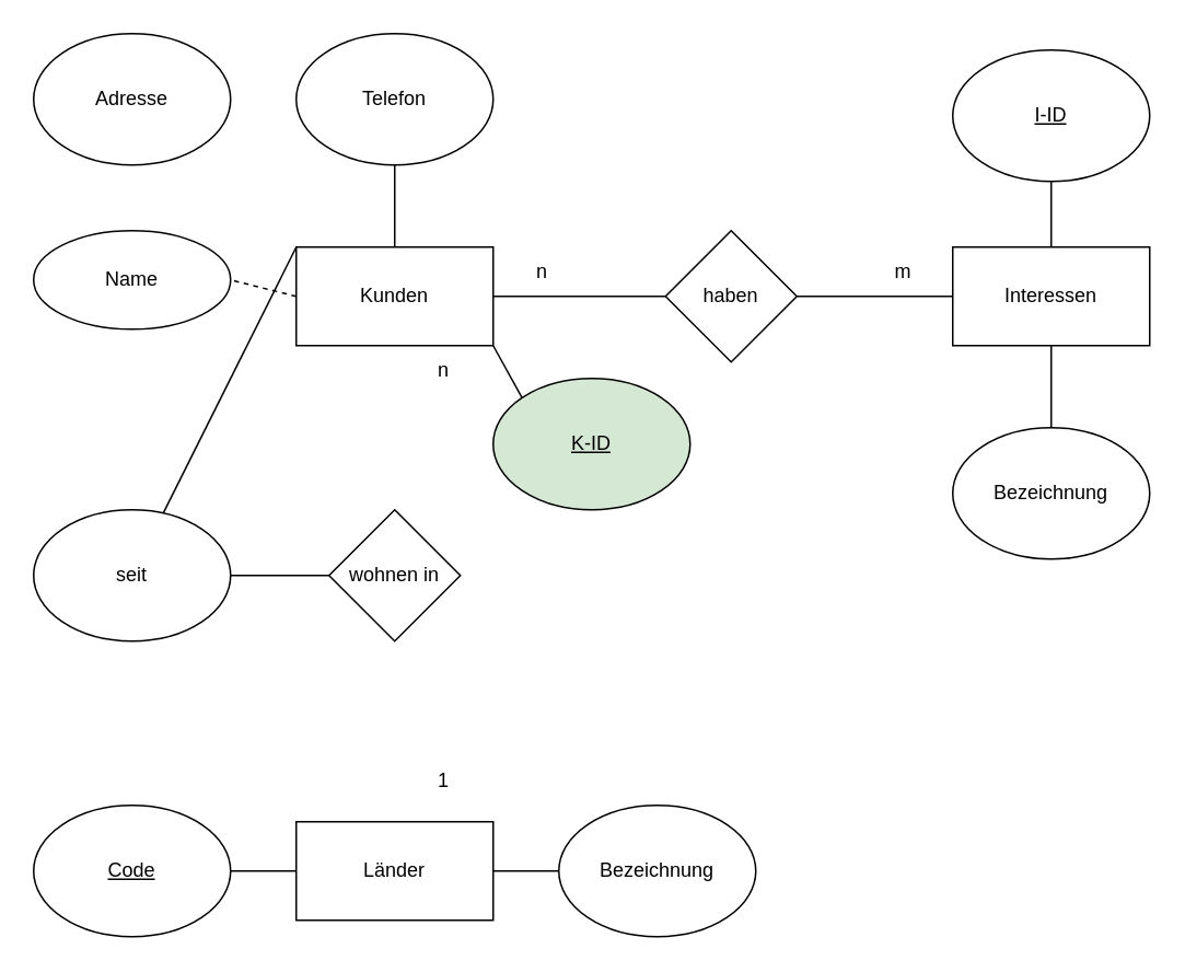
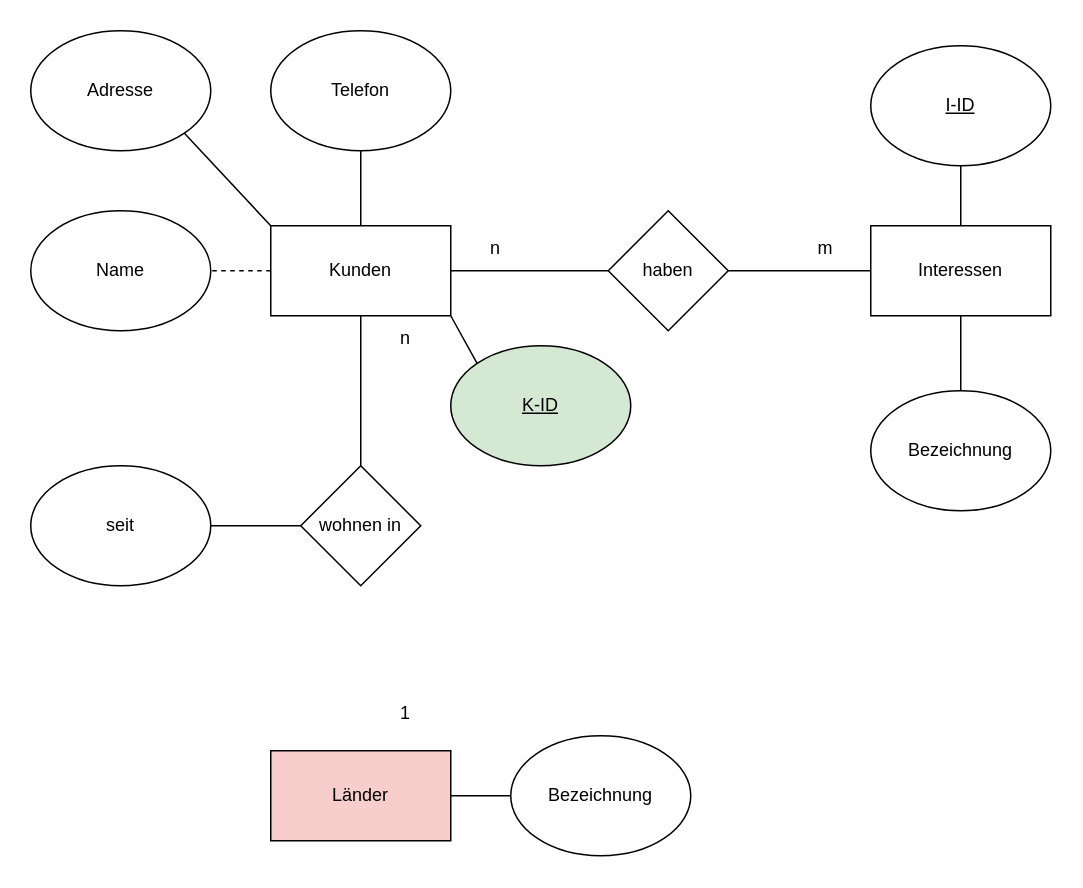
- <mxCell id="15" value="Name" style="ellipse;whiteSpace=wrap;html=1;" vertex="1" parent="1"><mxGeometry x="20" y="140" width="120" height="60" as="geometry" /></mxCell>
+ <mxCell id="15" value="Name" style="ellipse;whiteSpace=wrap;html=1;" vertex="1" parent="1"><mxGeometry x="20" y="140" width="120" height="80" as="geometry" /></mxCell>
- <mxCell id="25" value="" style="endArrow=none;html=1;rounded=0;exitX=0;exitY=0;exitDx=0;exitDy=0;" edge="1" parent="1" source="2" target="16"><mxGeometry width="50" height="50" relative="1" as="geometry"><mxPoint x="450" y="460" as="sourcePoint" /><mxPoint x="500" y="410" as="targetPoint" /></mxGeometry></mxCell>
+ <mxCell id="25" value="" style="endArrow=none;html=1;rounded=0;entryX=1;entryY=1;entryDx=0;entryDy=0;exitX=0;exitY=0;exitDx=0;exitDy=0;" edge="1" parent="1" source="2" target="14"><mxGeometry width="50" height="50" relative="1" as="geometry"><mxPoint x="450" y="460" as="sourcePoint" /><mxPoint x="500" y="410" as="targetPoint" /></mxGeometry></mxCell>
+ <mxCell id="9" value="" style="endArrow=none;html=1;rounded=0;entryX=0.5;entryY=1;entryDx=0;entryDy=0;exitX=0.5;exitY=0;exitDx=0;exitDy=0;" parent="1" source="8" target="2" edge="1"><mxGeometry width="50" height="50" relative="1" as="geometry"><mxPoint x="450" y="460" as="sourcePoint" /><mxPoint x="500" y="410" as="targetPoint" /></mxGeometry></mxCell>
- <mxCell id="17" value="&lt;u&gt;Code&lt;/u&gt;" style="ellipse;whiteSpace=wrap;html=1;" vertex="1" parent="1"><mxGeometry x="20" y="490" width="120" height="80" as="geometry" /></mxCell>
- <mxCell id="22" value="" style="endArrow=none;html=1;rounded=0;exitX=1;exitY=0.5;exitDx=0;exitDy=0;" edge="1" parent="1" source="17" target="4"><mxGeometry width="50" height="50" relative="1" as="geometry"><mxPoint x="450" y="460" as="sourcePoint" /><mxPoint x="500" y="410" as="targetPoint" /></mxGeometry></mxCell>
- <mxCell id="4" value="Länder" style="rounded=0;whiteSpace=wrap;html=1;movable=1;resizable=1;rotatable=1;deletable=1;editable=1;locked=0;connectable=1;" parent="1" vertex="1"><mxGeometry x="180" y="500" width="120" height="60" as="geometry" /></mxCell>
+ <mxCell id="4" value="Länder" style="rounded=0;whiteSpace=wrap;html=1;movable=1;resizable=1;rotatable=1;deletable=1;editable=1;locked=0;connectable=1;fillColor=#f8cecc;" parent="1" vertex="1"><mxGeometry x="180" y="500" width="120" height="60" as="geometry" /></mxCell>
